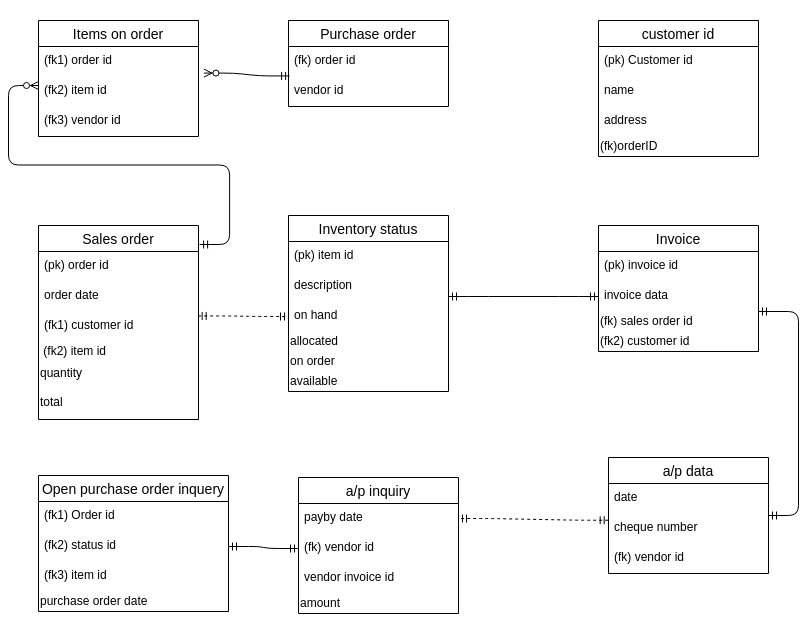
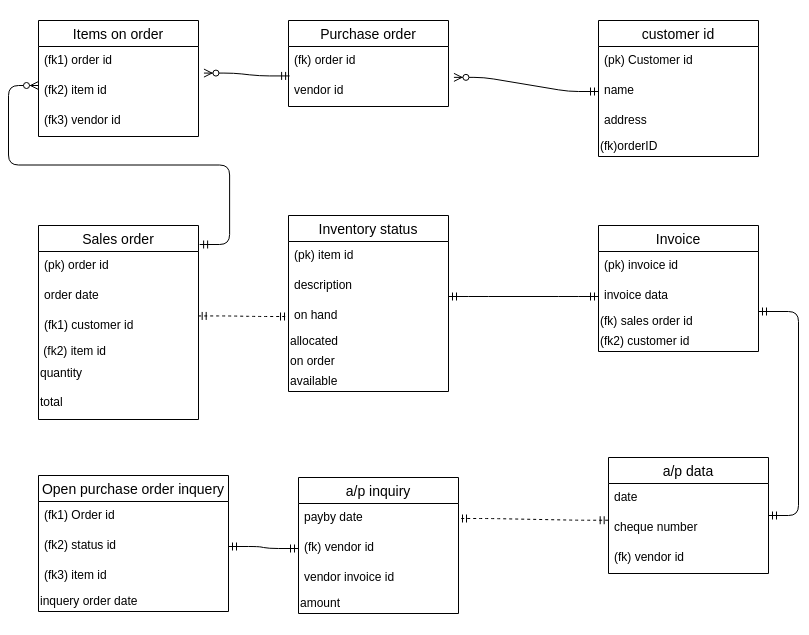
+ <mxCell id="42" value="" style="edgeStyle=entityRelationEdgeStyle;fontSize=12;html=1;endArrow=ERzeroToMany;startArrow=ERmandOne;exitX=0;exitY=0.5;exitDx=0;exitDy=0;entryX=1.034;entryY=0.029;entryDx=0;entryDy=0;entryPerimeter=0;" edge="1" parent="1" source="39" target="27"><mxGeometry width="100" height="100" relative="1" as="geometry"><mxPoint x="250" y="285" as="sourcePoint" /><mxPoint x="350" y="185" as="targetPoint" /></mxGeometry></mxCell>
- <mxCell id="53" value="purchase order date" style="text;html=1;strokeColor=none;fillColor=none;align=left;verticalAlign=middle;whiteSpace=wrap;rounded=0;" vertex="1" parent="49"><mxGeometry y="116" width="190" height="20" as="geometry" /></mxCell>
+ <mxCell id="53" value="inquery order date" style="text;html=1;strokeColor=none;fillColor=none;align=left;verticalAlign=middle;whiteSpace=wrap;rounded=0;" vertex="1" parent="49"><mxGeometry y="116" width="190" height="20" as="geometry" /></mxCell>
